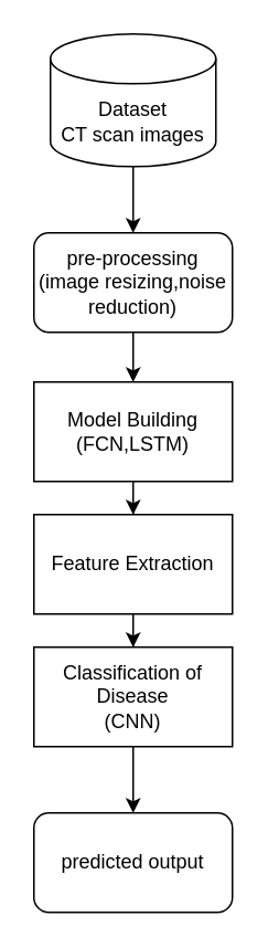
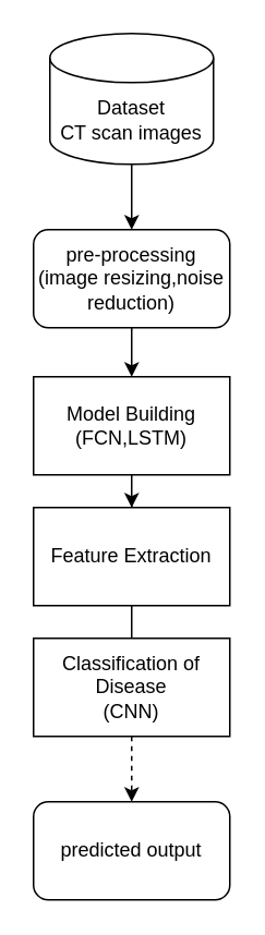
- <mxCell id="8" value="" style="edgeStyle=orthogonalEdgeStyle;rounded=0;orthogonalLoop=1;jettySize=auto;html=1;" edge="1" parent="1" source="9" target="11"><mxGeometry relative="1" as="geometry" /></mxCell>
+ <mxCell id="8" value="" style="edgeStyle=orthogonalEdgeStyle;rounded=0;orthogonalLoop=1;jettySize=auto;html=1;endArrow=none;" edge="1" parent="1" source="9" target="11"><mxGeometry relative="1" as="geometry" /></mxCell>
- <mxCell id="10" value="" style="edgeStyle=orthogonalEdgeStyle;rounded=0;orthogonalLoop=1;jettySize=auto;html=1;" parent="1" source="11" target="12" edge="1"><mxGeometry relative="1" as="geometry" /></mxCell>
+ <mxCell id="10" value="" style="edgeStyle=orthogonalEdgeStyle;rounded=0;orthogonalLoop=1;jettySize=auto;html=1;dashed=1;" parent="1" source="11" target="12" edge="1"><mxGeometry relative="1" as="geometry" /></mxCell>
